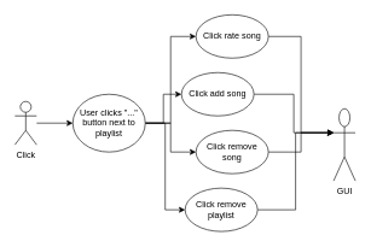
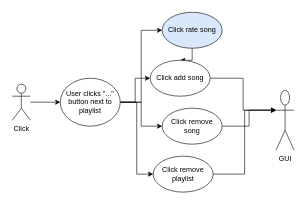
- <mxCell id="10" value="Click rate song" style="ellipse;whiteSpace=wrap;html=1;" vertex="1" parent="1"><mxGeometry x="270" y="20" width="100" height="60" as="geometry" /></mxCell>
+ <mxCell id="10" value="Click rate song" style="ellipse;whiteSpace=wrap;html=1;fillColor=#dae8fc;" vertex="1" parent="1"><mxGeometry x="270" y="20" width="100" height="60" as="geometry" /></mxCell>
- <mxCell id="9" style="edgeStyle=orthogonalEdgeStyle;rounded=0;orthogonalLoop=1;jettySize=auto;html=1;entryX=0;entryY=0.333;entryDx=0;entryDy=0;entryPerimeter=0;" edge="1" parent="1" source="10" target="17"><mxGeometry relative="1" as="geometry" /></mxCell>
+ <mxCell id="9" style="edgeStyle=orthogonalEdgeStyle;rounded=0;orthogonalLoop=1;jettySize=auto;html=1;" edge="1" parent="1" source="10" target="12"><mxGeometry relative="1" as="geometry" /></mxCell>
